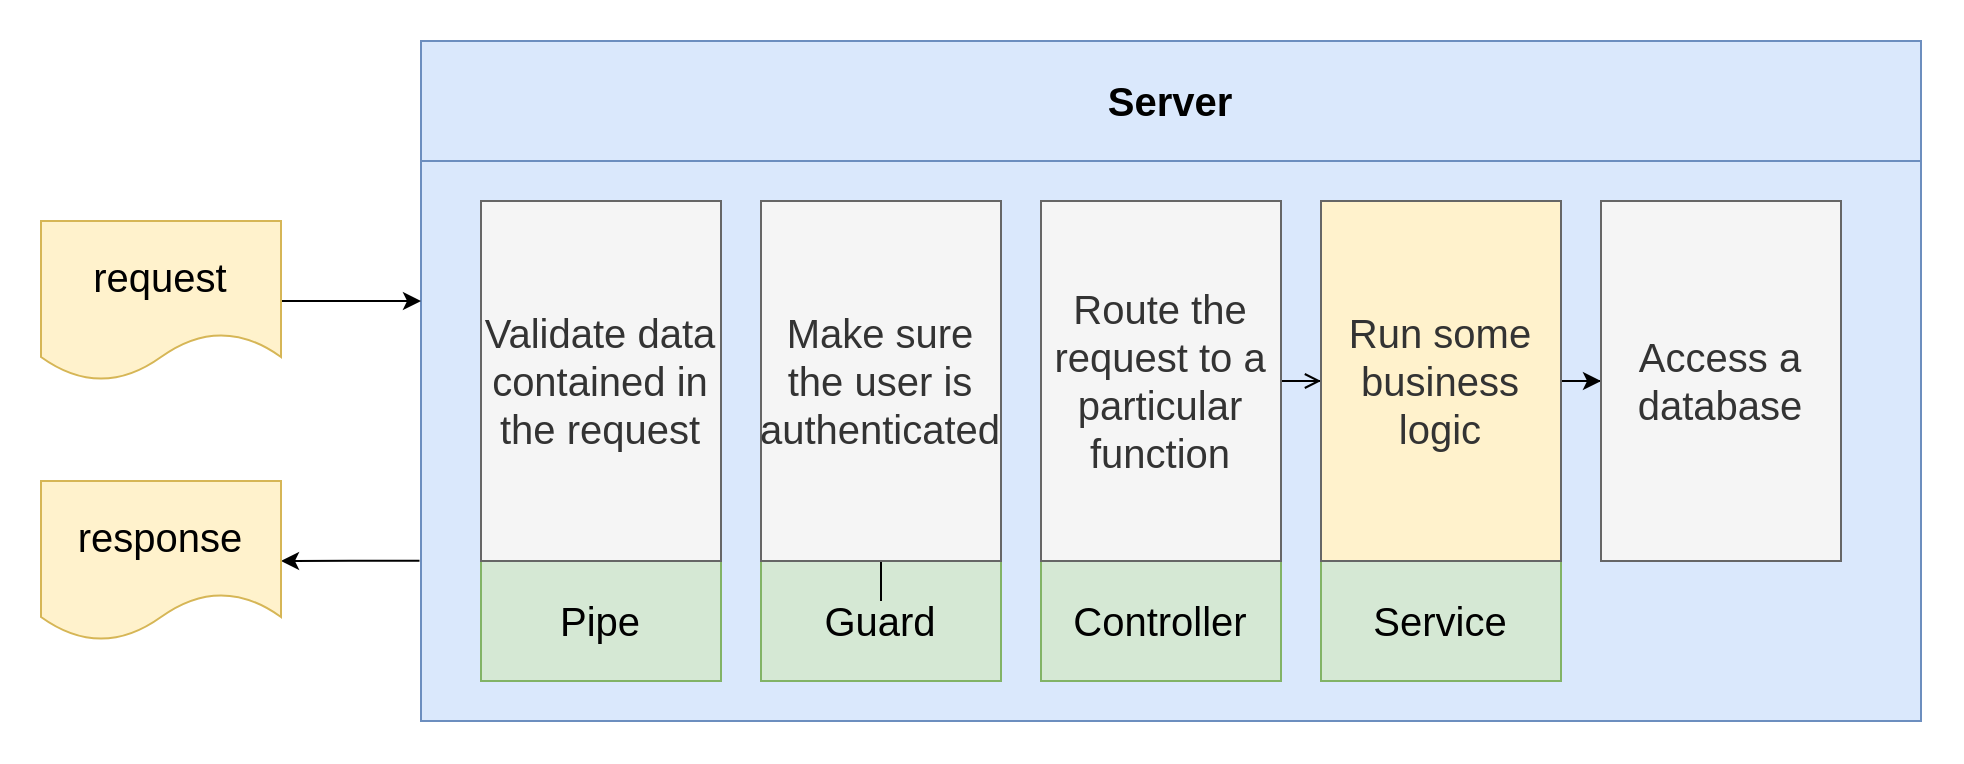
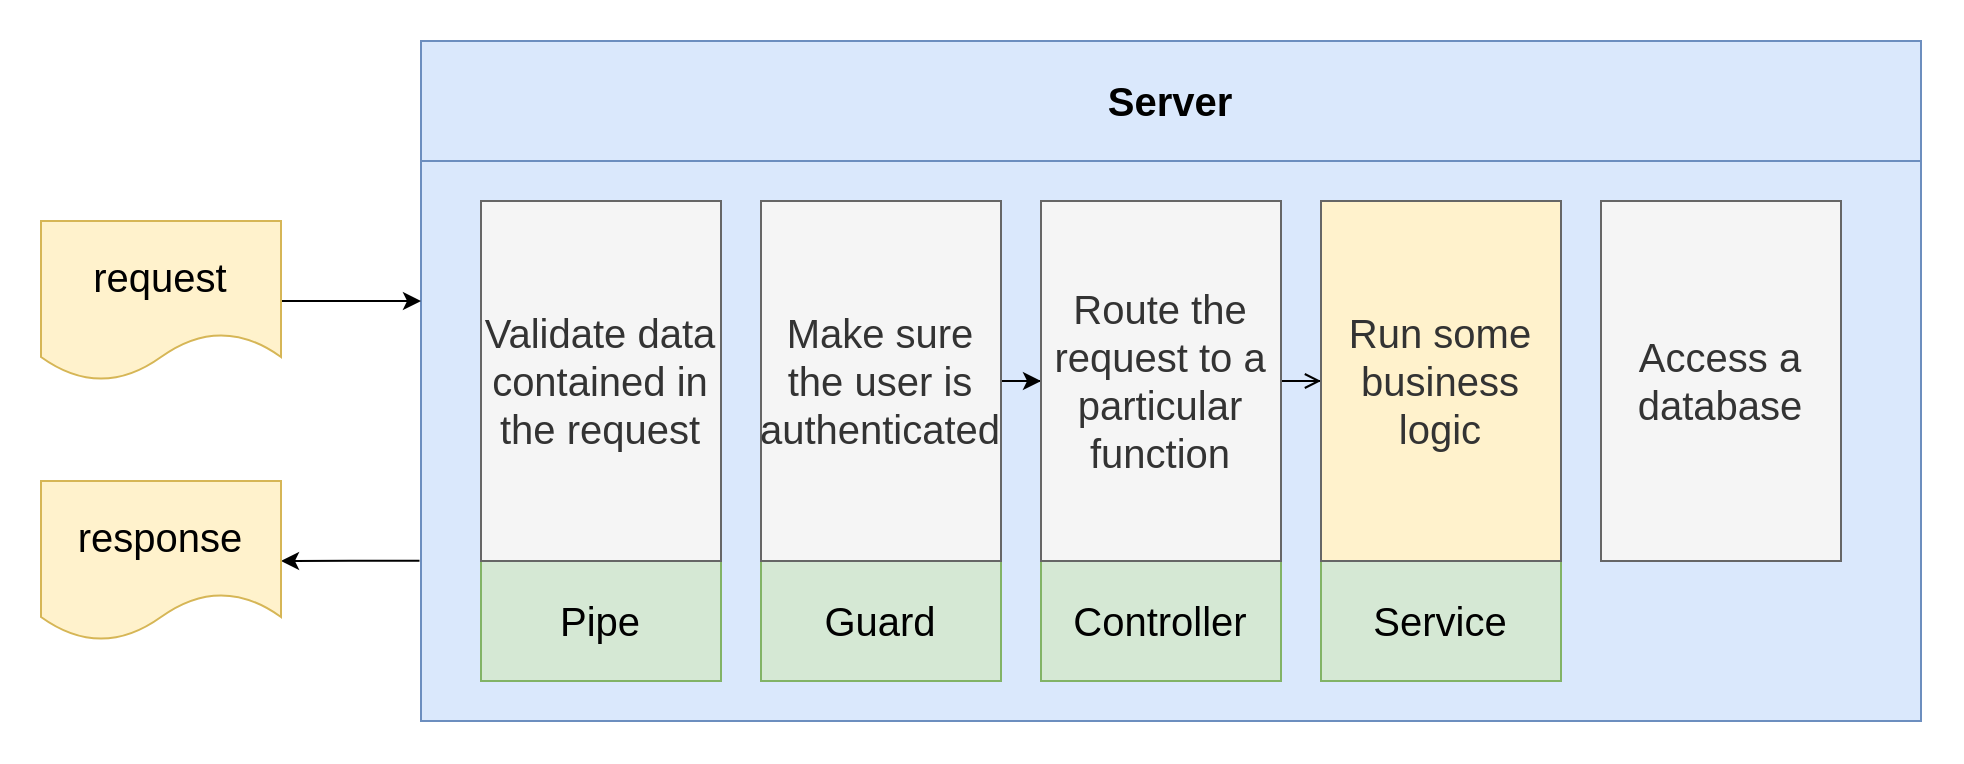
- <mxCell id="17" style="edgeStyle=orthogonalEdgeStyle;rounded=0;orthogonalLoop=1;jettySize=auto;html=1;entryX=0;entryY=0.5;entryDx=0;entryDy=0;fontSize=20;" edge="1" parent="1" source="18" target="19"><mxGeometry relative="1" as="geometry" /></mxCell>
- <mxCell id="11" style="edgeStyle=orthogonalEdgeStyle;rounded=0;orthogonalLoop=1;jettySize=auto;html=1;fontSize=20;" edge="1" parent="1" source="12" target="10"><mxGeometry relative="1" as="geometry" /></mxCell>
+ <mxCell id="11" style="edgeStyle=orthogonalEdgeStyle;rounded=0;orthogonalLoop=1;jettySize=auto;html=1;entryX=0;entryY=0.5;entryDx=0;entryDy=0;fontSize=20;" edge="1" parent="1" source="12" target="15"><mxGeometry relative="1" as="geometry" /></mxCell>
